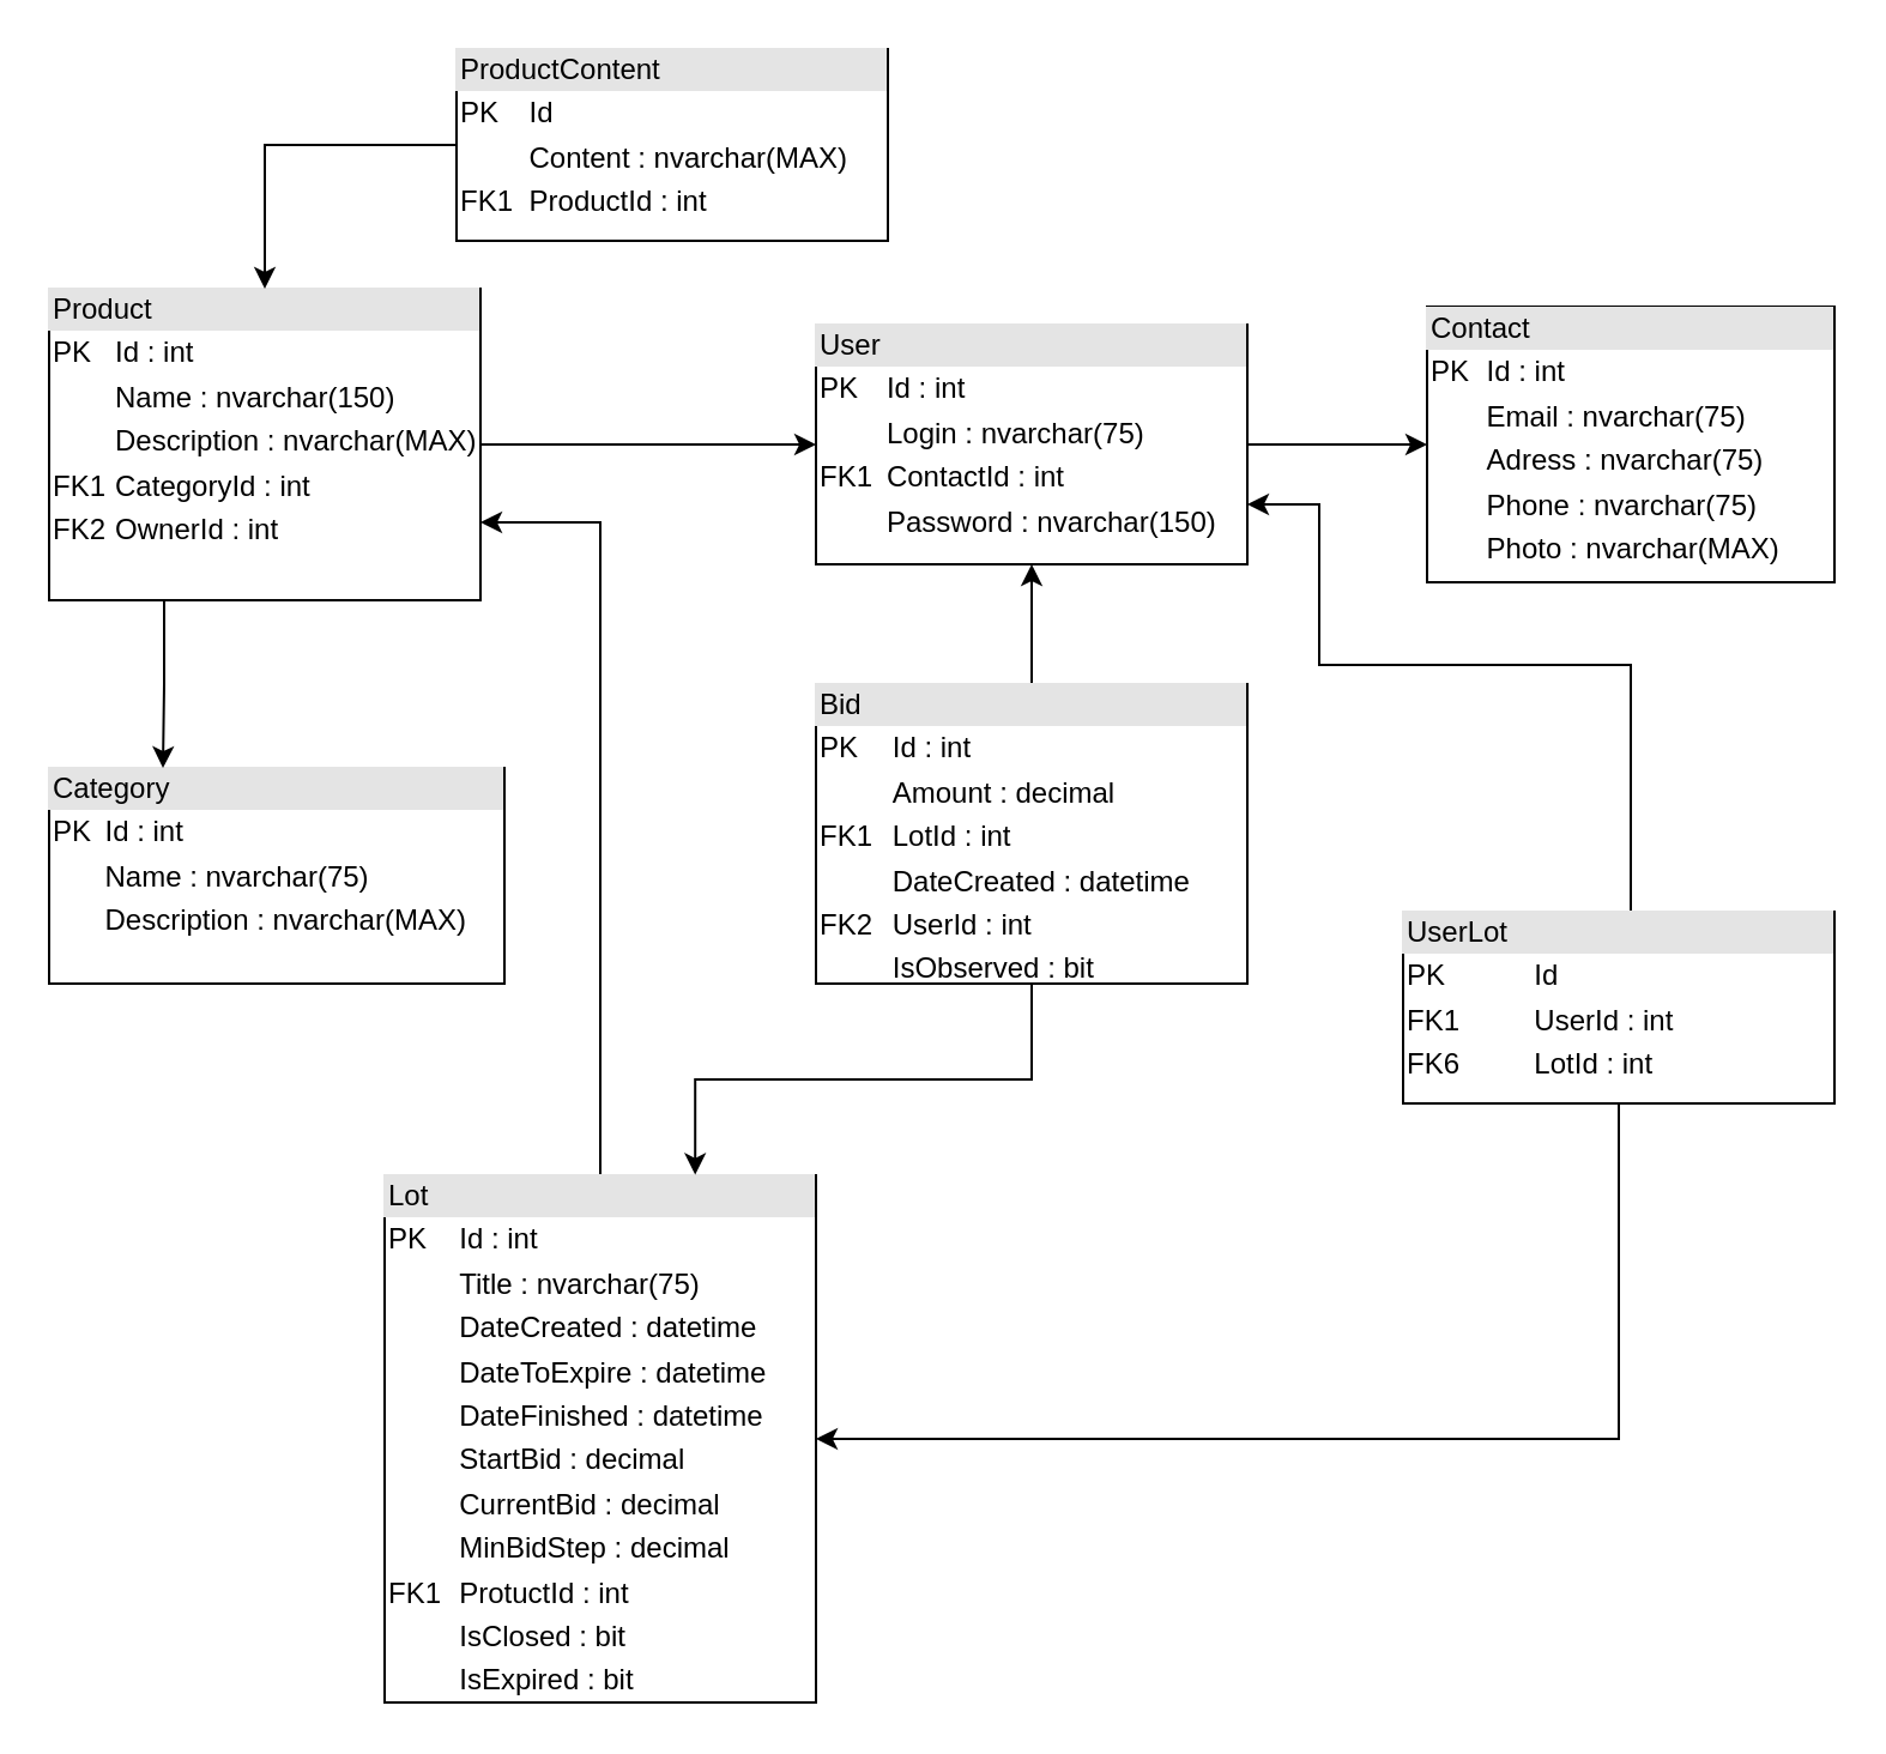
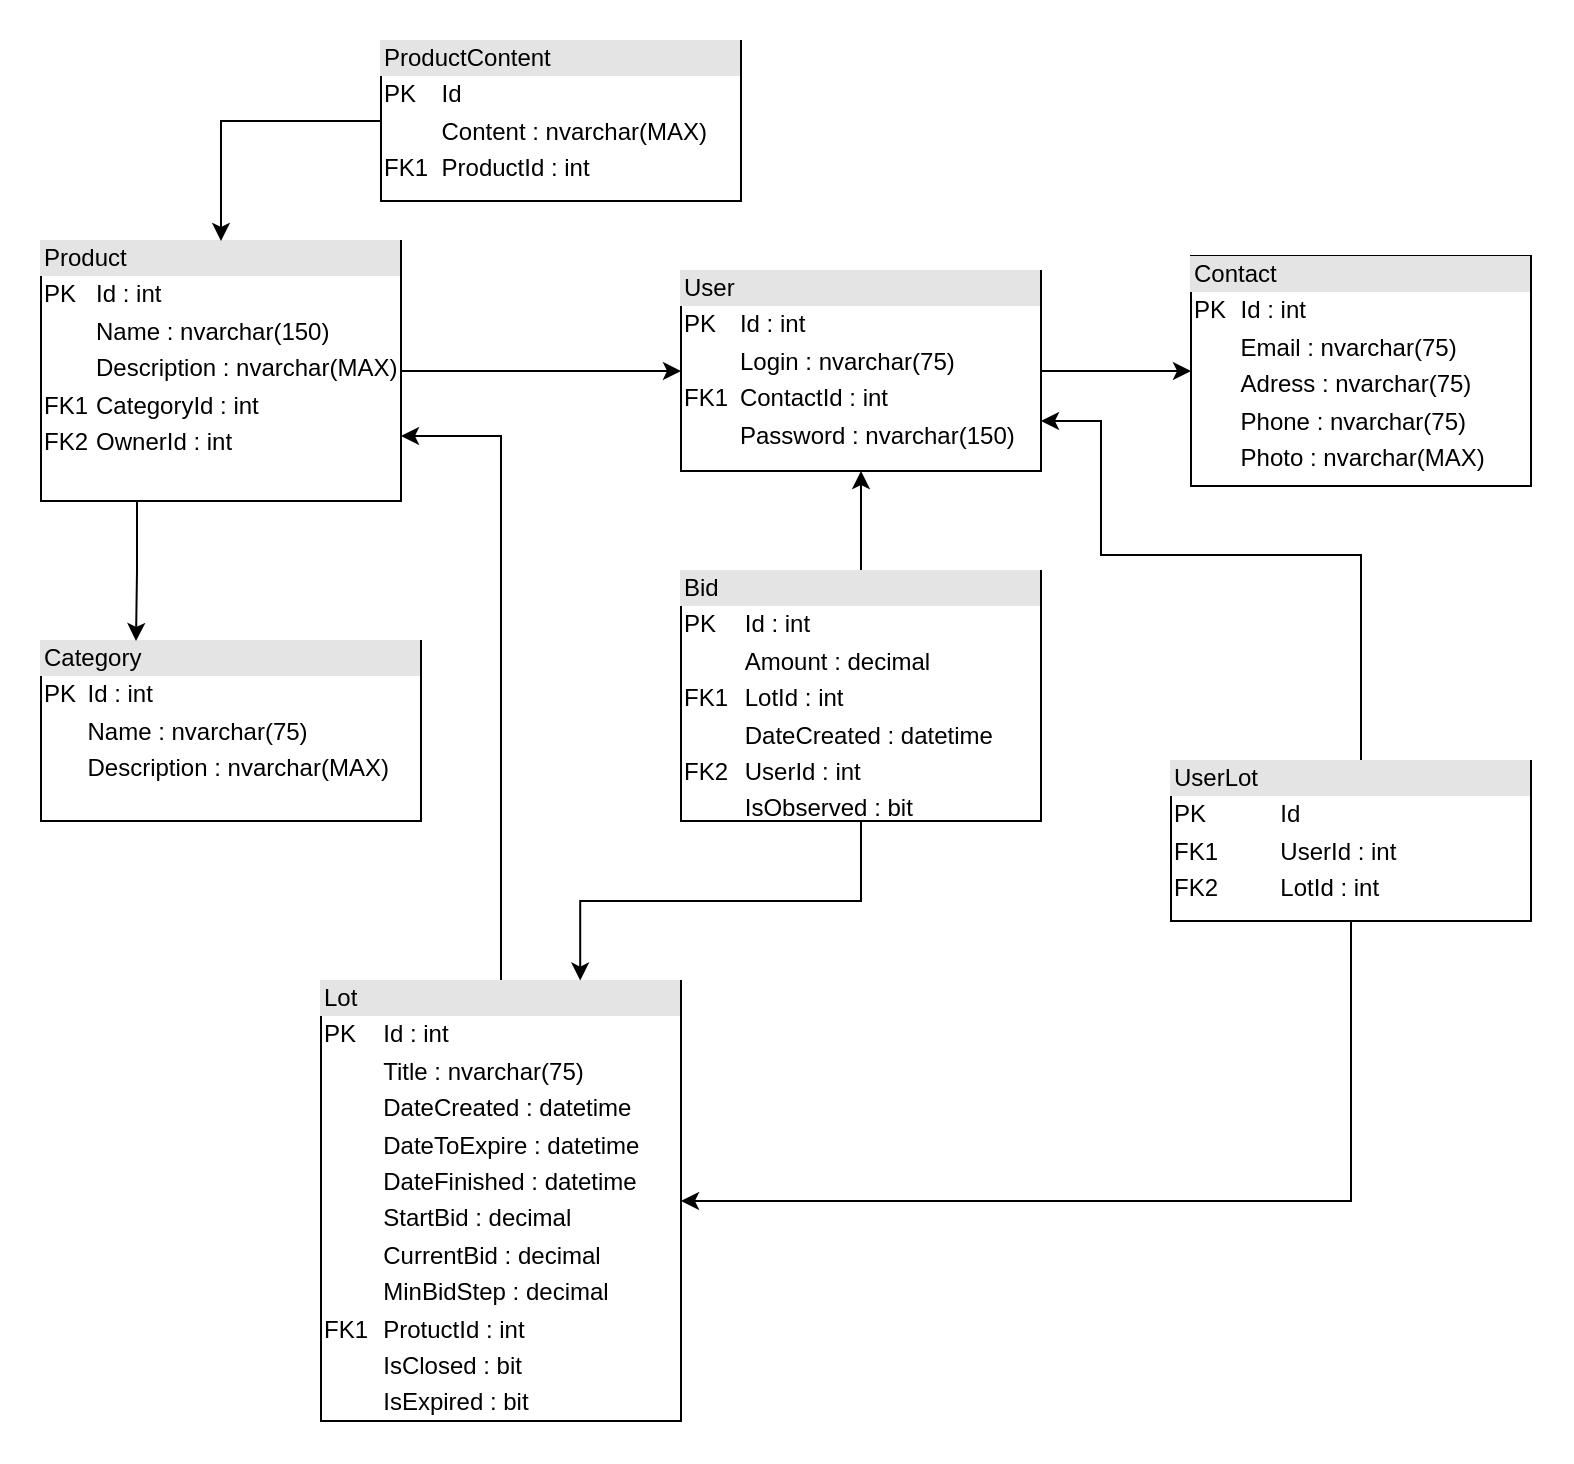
- <mxCell id="13" value="&lt;div style=&quot;box-sizing: border-box ; width: 100% ; background: #e4e4e4 ; padding: 2px&quot;&gt;UserLot&lt;/div&gt;&lt;table style=&quot;width: 100% ; font-size: 1em&quot; cellpadding=&quot;2&quot; cellspacing=&quot;0&quot;&gt;&lt;tbody&gt;&lt;tr&gt;&lt;td&gt;PK&lt;/td&gt;&lt;td&gt;Id&lt;/td&gt;&lt;/tr&gt;&lt;tr&gt;&lt;td&gt;FK1&lt;/td&gt;&lt;td&gt;UserId : int&lt;/td&gt;&lt;/tr&gt;&lt;tr&gt;&lt;td&gt;FK6&lt;/td&gt;&lt;td&gt;LotId : int&lt;/td&gt;&lt;/tr&gt;&lt;/tbody&gt;&lt;/table&gt;" style="verticalAlign=top;align=left;overflow=fill;html=1;" vertex="1" parent="1"><mxGeometry x="585" y="380" width="180" height="80" as="geometry" /></mxCell>
+ <mxCell id="13" value="&lt;div style=&quot;box-sizing: border-box ; width: 100% ; background: #e4e4e4 ; padding: 2px&quot;&gt;UserLot&lt;/div&gt;&lt;table style=&quot;width: 100% ; font-size: 1em&quot; cellpadding=&quot;2&quot; cellspacing=&quot;0&quot;&gt;&lt;tbody&gt;&lt;tr&gt;&lt;td&gt;PK&lt;/td&gt;&lt;td&gt;Id&lt;/td&gt;&lt;/tr&gt;&lt;tr&gt;&lt;td&gt;FK1&lt;/td&gt;&lt;td&gt;UserId : int&lt;/td&gt;&lt;/tr&gt;&lt;tr&gt;&lt;td&gt;FK2&lt;/td&gt;&lt;td&gt;LotId : int&lt;/td&gt;&lt;/tr&gt;&lt;/tbody&gt;&lt;/table&gt;" style="verticalAlign=top;align=left;overflow=fill;html=1;" vertex="1" parent="1"><mxGeometry x="585" y="380" width="180" height="80" as="geometry" /></mxCell>
